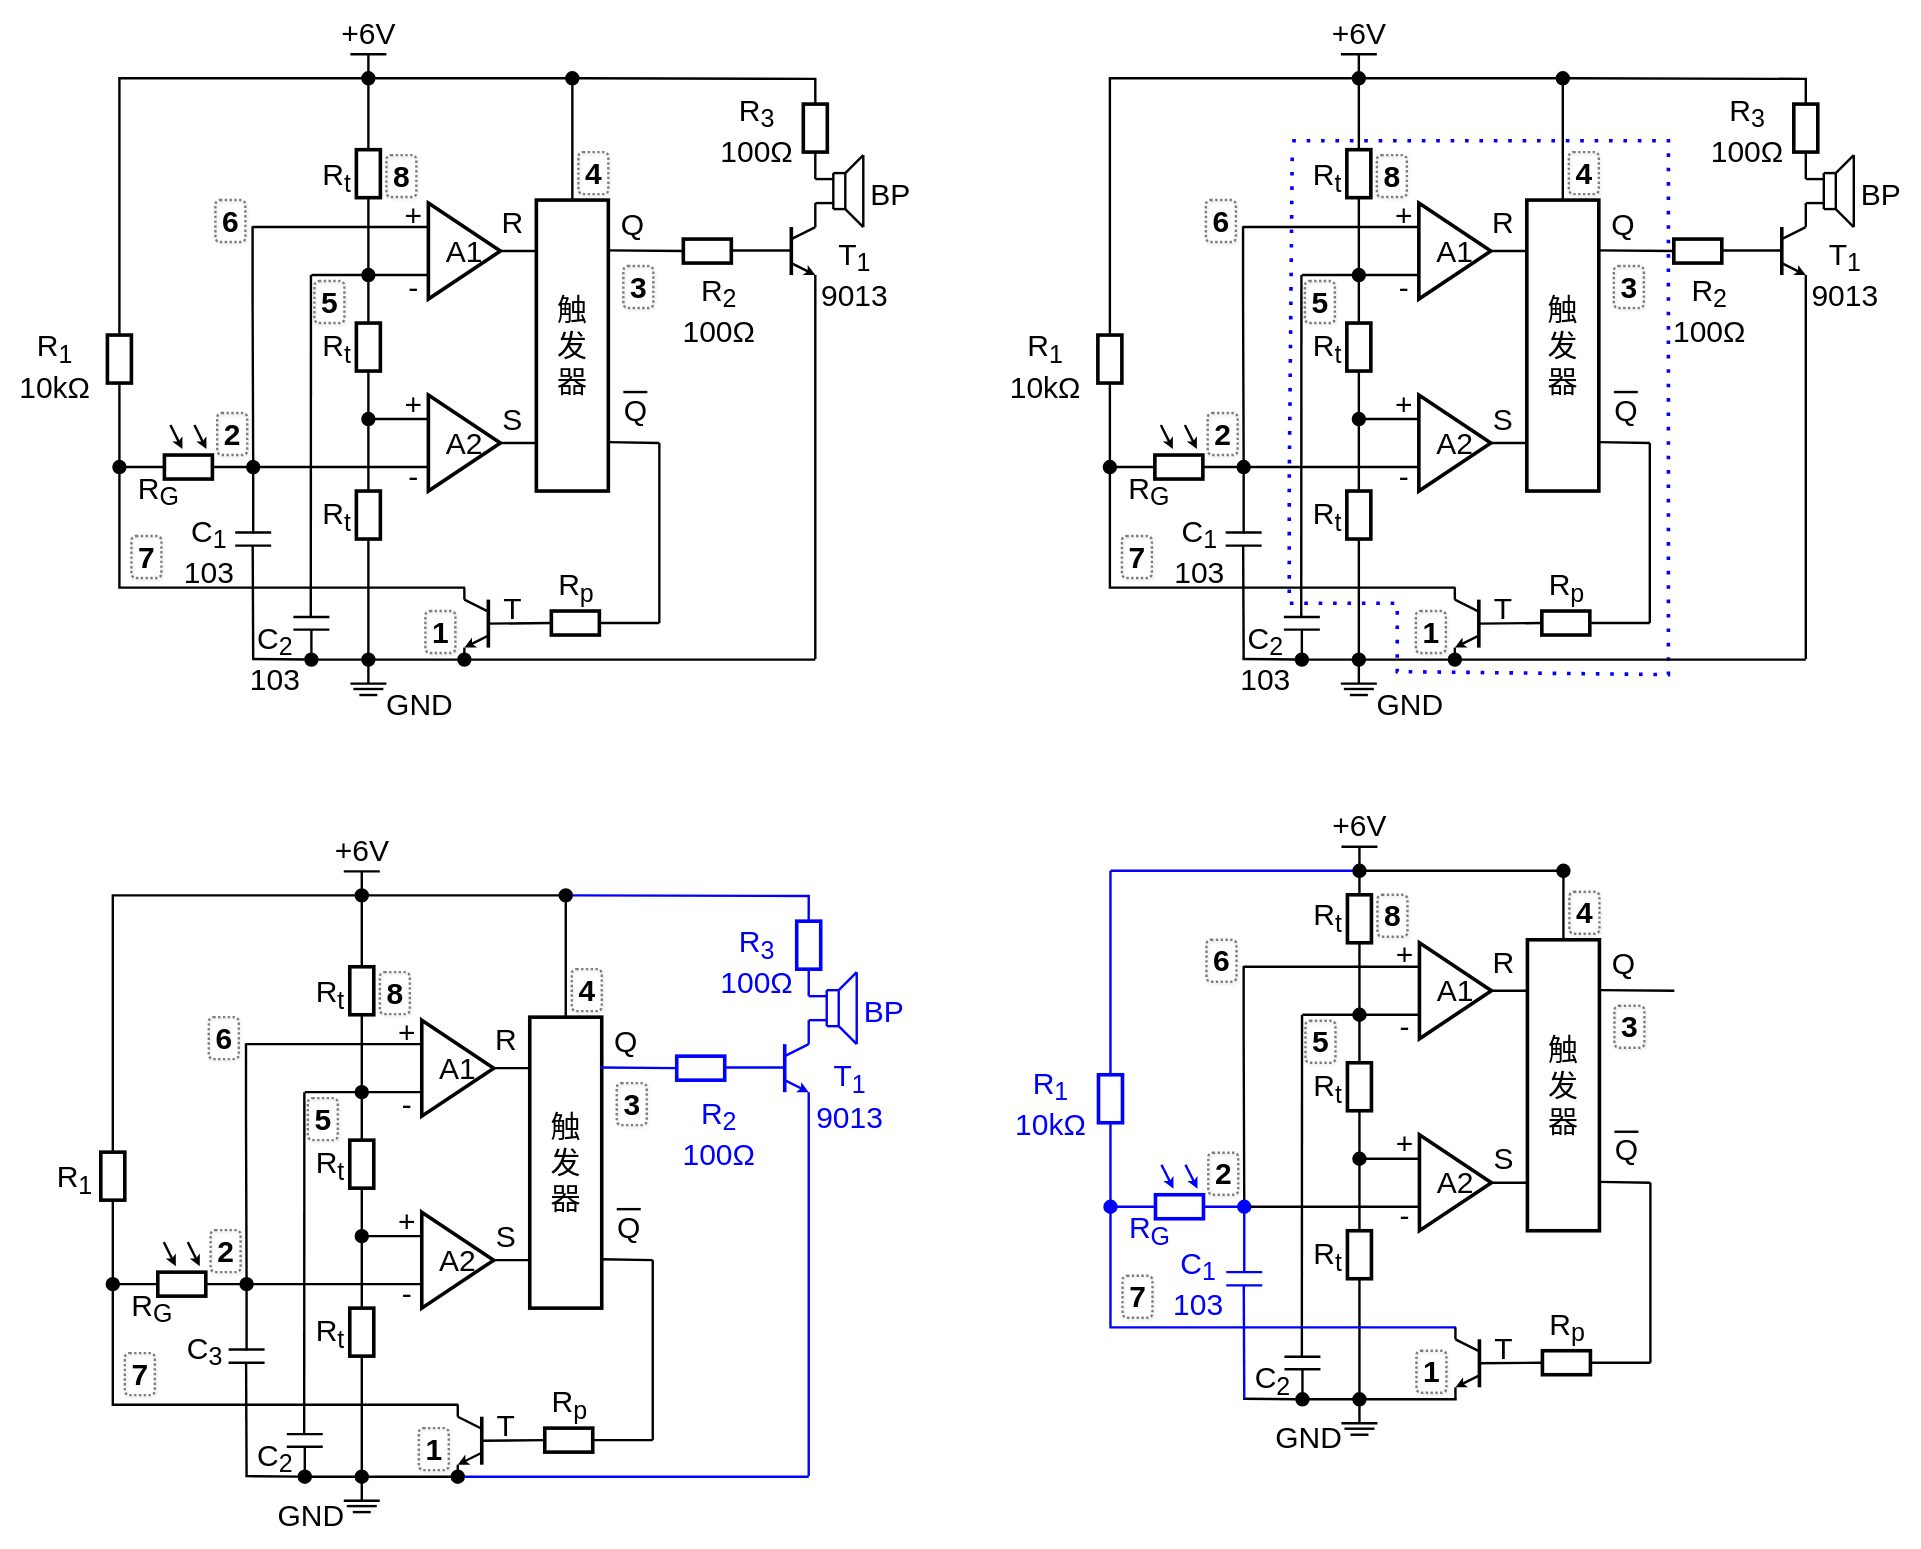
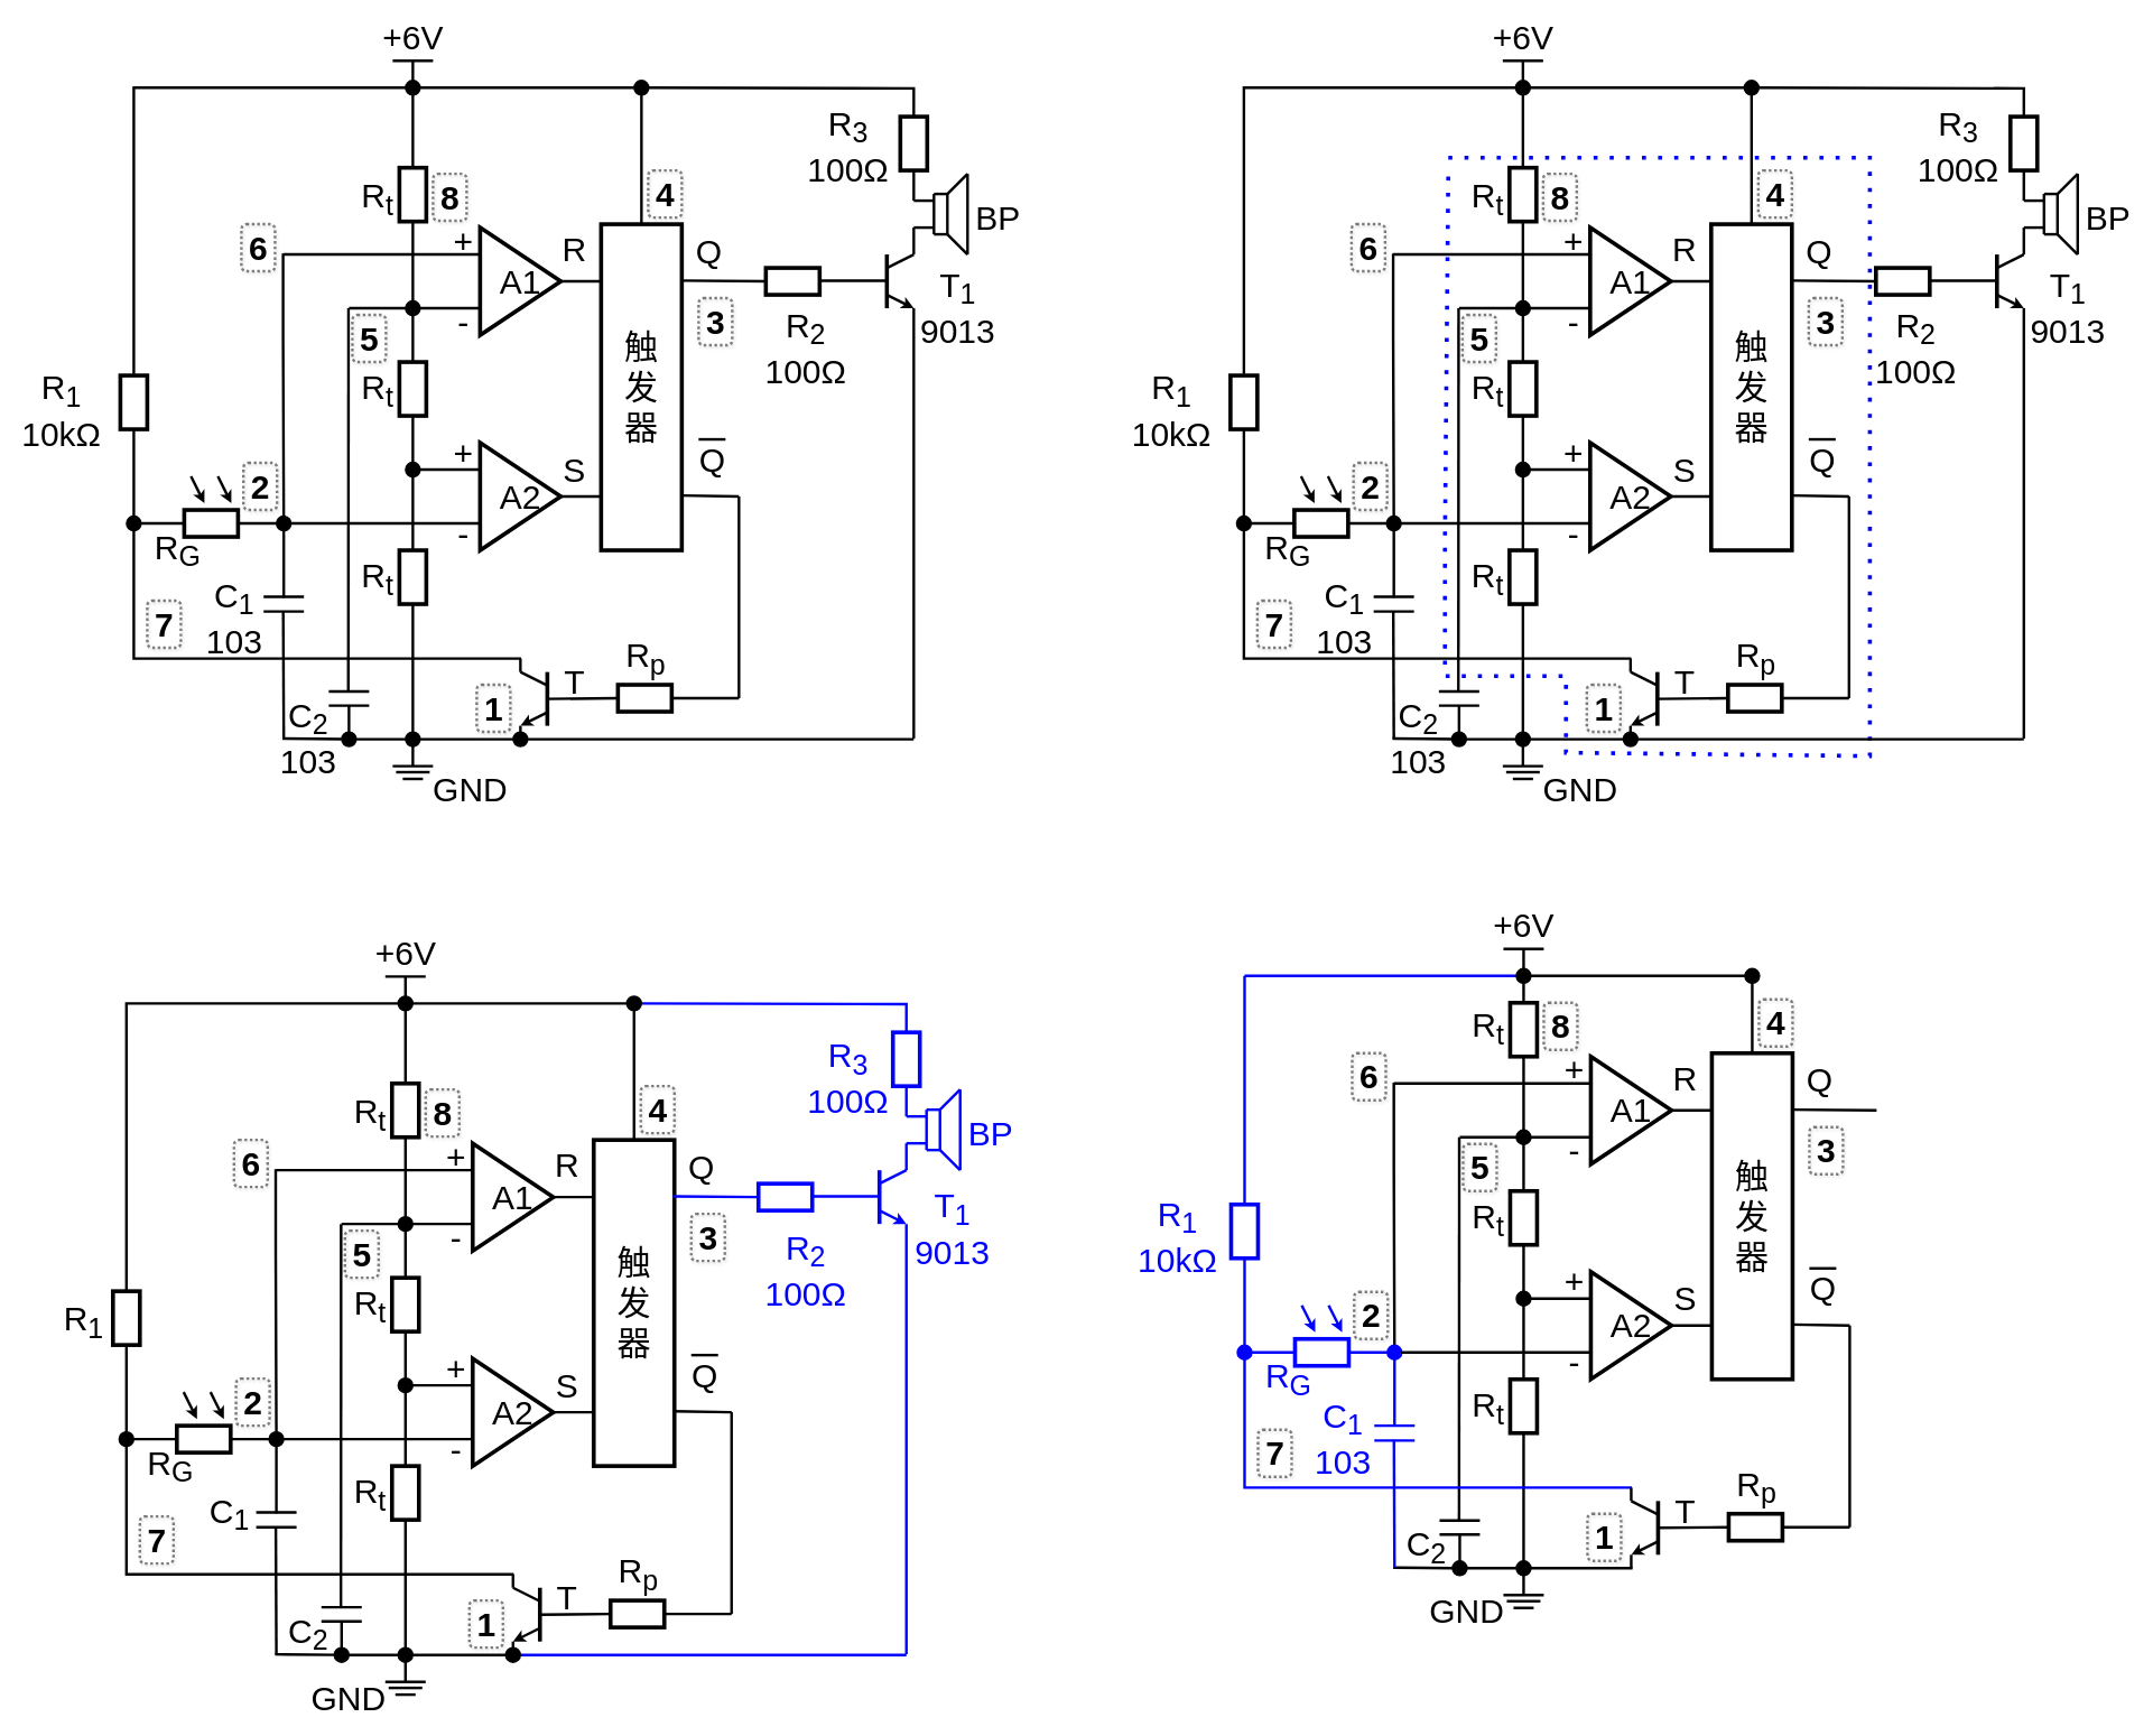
- <mxCell id="277" value="&lt;font style=&quot;font-size: 50px;&quot;&gt;C&lt;sub&gt;3&lt;/sub&gt;&lt;/font&gt;" style="text;html=1;align=center;verticalAlign=middle;resizable=0;points=[];autosize=1;strokeColor=none;fillColor=none;strokeWidth=4;fontColor=#000000;" vertex="1" parent="1"><mxGeometry x="300" y="2212" width="80" height="80" as="geometry" /></mxCell>
+ <mxCell id="277" value="&lt;font style=&quot;font-size: 50px;&quot;&gt;C&lt;sub&gt;1&lt;/sub&gt;&lt;/font&gt;" style="text;html=1;align=center;verticalAlign=middle;resizable=0;points=[];autosize=1;strokeColor=none;fillColor=none;strokeWidth=4;fontColor=#000000;" vertex="1" parent="1"><mxGeometry x="300" y="2212" width="80" height="80" as="geometry" /></mxCell>
